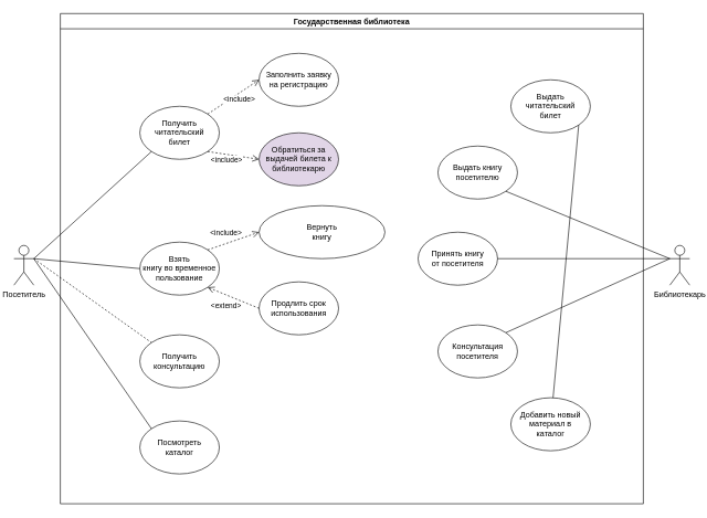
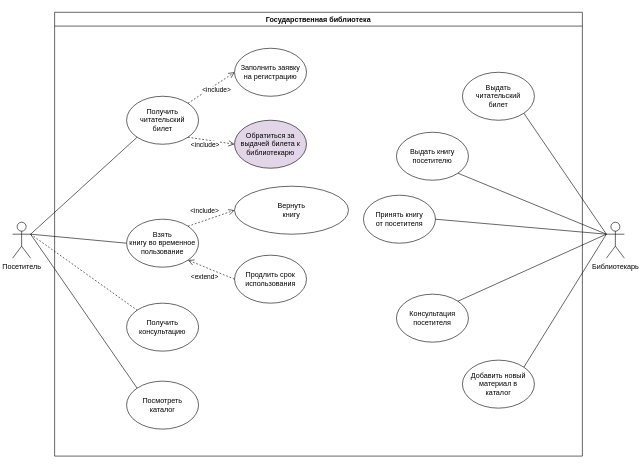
- <mxCell id="17" value="Принять книгу&lt;div&gt;от посетителя&lt;/div&gt;" style="ellipse;whiteSpace=wrap;html=1;" parent="2" vertex="1"><mxGeometry x="540" y="330" width="120" height="80" as="geometry" /></mxCell>
+ <mxCell id="17" value="Принять книгу&lt;div&gt;от посетителя&lt;/div&gt;" style="ellipse;whiteSpace=wrap;html=1;" parent="2" vertex="1"><mxGeometry x="515" y="305" width="120" height="80" as="geometry" /></mxCell>
- <mxCell id="26" value="" style="endArrow=none;html=1;rounded=0;exitX=1;exitY=1;exitDx=0;exitDy=0;" parent="1" source="15" target="18" edge="1"><mxGeometry width="50" height="50" relative="1" as="geometry"><mxPoint x="830" y="270" as="sourcePoint" /><mxPoint x="880" y="220" as="targetPoint" /></mxGeometry></mxCell>
+ <mxCell id="26" value="" style="endArrow=none;html=1;rounded=0;entryX=0;entryY=0.333;entryDx=0;entryDy=0;entryPerimeter=0;exitX=1;exitY=1;exitDx=0;exitDy=0;" parent="1" source="15" target="21" edge="1"><mxGeometry width="50" height="50" relative="1" as="geometry"><mxPoint x="830" y="270" as="sourcePoint" /><mxPoint x="880" y="220" as="targetPoint" /></mxGeometry></mxCell>
+ <mxCell id="30" value="" style="endArrow=none;html=1;rounded=0;exitX=1;exitY=0;exitDx=0;exitDy=0;entryX=0;entryY=0.333;entryDx=0;entryDy=0;entryPerimeter=0;" parent="1" source="18" target="21" edge="1"><mxGeometry width="50" height="50" relative="1" as="geometry"><mxPoint x="822" y="322" as="sourcePoint" /><mxPoint x="1020" y="260" as="targetPoint" /></mxGeometry></mxCell>
